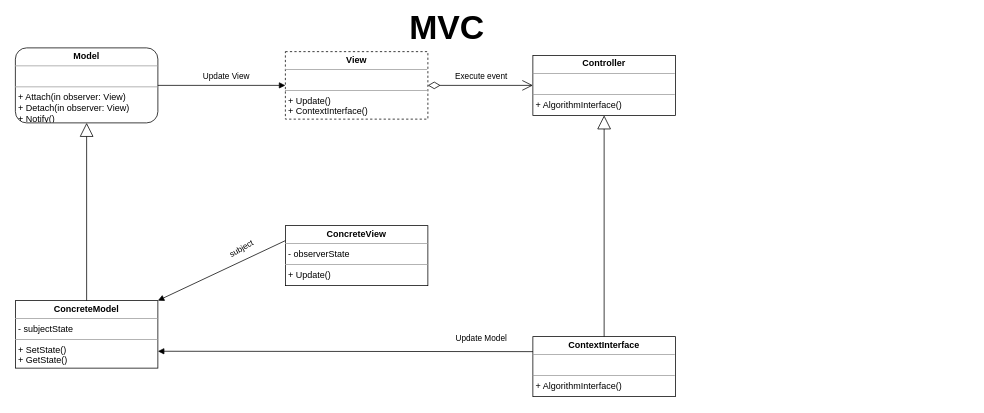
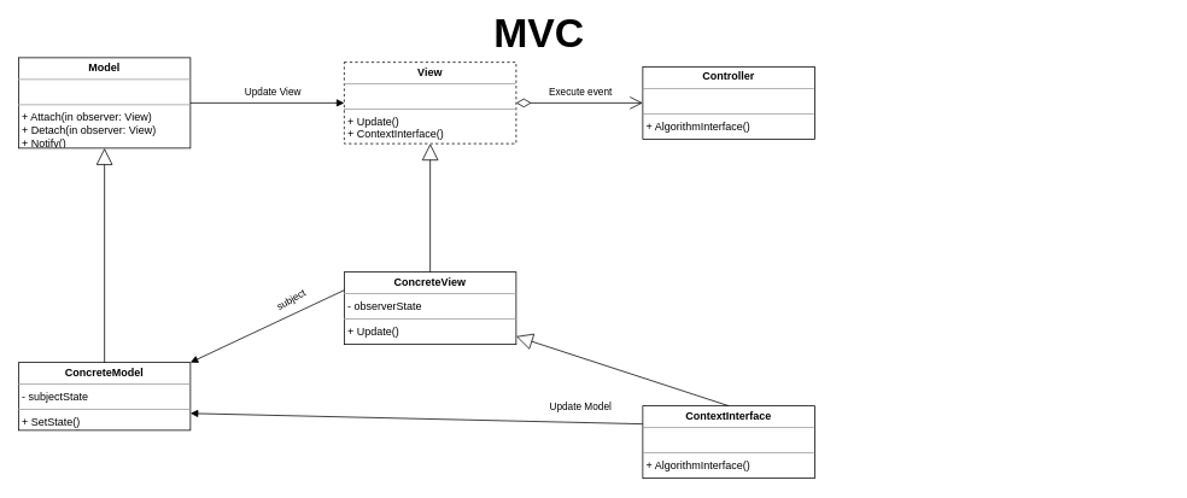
- <mxCell id="5" value="&lt;p style=&quot;margin: 0px ; margin-top: 4px ; text-align: center&quot;&gt;&lt;b&gt;Model&lt;/b&gt;&lt;/p&gt;&lt;hr size=&quot;1&quot;&gt;&lt;p style=&quot;margin: 0px ; margin-left: 4px&quot;&gt;&lt;br&gt;&lt;/p&gt;&lt;hr size=&quot;1&quot;&gt;&lt;p style=&quot;margin: 0px ; margin-left: 4px&quot;&gt;+ Attach(in observer: View)&lt;br&gt;&lt;/p&gt;&lt;p style=&quot;margin: 0px ; margin-left: 4px&quot;&gt;+ Detach(in observer: View)&lt;/p&gt;&lt;p style=&quot;margin: 0px ; margin-left: 4px&quot;&gt;+ Notify()&lt;/p&gt;" style="verticalAlign=top;align=left;overflow=fill;fontSize=12;fontFamily=Helvetica;html=1;rounded=1;" parent="1" vertex="1"><mxGeometry x="20" y="63" width="190" height="100" as="geometry" /></mxCell>
+ <mxCell id="5" value="&lt;p style=&quot;margin: 0px ; margin-top: 4px ; text-align: center&quot;&gt;&lt;b&gt;Model&lt;/b&gt;&lt;/p&gt;&lt;hr size=&quot;1&quot;&gt;&lt;p style=&quot;margin: 0px ; margin-left: 4px&quot;&gt;&lt;br&gt;&lt;/p&gt;&lt;hr size=&quot;1&quot;&gt;&lt;p style=&quot;margin: 0px ; margin-left: 4px&quot;&gt;+ Attach(in observer: View)&lt;br&gt;&lt;/p&gt;&lt;p style=&quot;margin: 0px ; margin-left: 4px&quot;&gt;+ Detach(in observer: View)&lt;/p&gt;&lt;p style=&quot;margin: 0px ; margin-left: 4px&quot;&gt;+ Notify()&lt;/p&gt;" style="verticalAlign=top;align=left;overflow=fill;fontSize=12;fontFamily=Helvetica;html=1;" parent="1" vertex="1"><mxGeometry x="20" y="63" width="190" height="100" as="geometry" /></mxCell>
+ <mxCell id="11" value="" style="endArrow=block;endSize=16;endFill=0;html=1;entryX=0.5;entryY=1;entryDx=0;entryDy=0;exitX=0.5;exitY=0;exitDx=0;exitDy=0;" parent="1" source="7" target="4" edge="1"><mxGeometry width="160" relative="1" as="geometry"><mxPoint x="815" y="450" as="sourcePoint" /><mxPoint x="815" y="163" as="targetPoint" /></mxGeometry></mxCell>
- <mxCell id="10" value="" style="endArrow=block;endSize=16;endFill=0;html=1;entryX=0.5;entryY=1;entryDx=0;entryDy=0;exitX=0.5;exitY=0;exitDx=0;exitDy=0;" parent="1" source="3" target="2" edge="1"><mxGeometry width="160" relative="1" as="geometry"><mxPoint x="710" y="339.17" as="sourcePoint" /><mxPoint x="870" y="339.17" as="targetPoint" /></mxGeometry></mxCell>
+ <mxCell id="10" value="" style="endArrow=block;endSize=16;endFill=0;html=1;exitX=0.5;exitY=0;exitDx=0;exitDy=0;" parent="1" source="3" target="7" edge="1"><mxGeometry width="160" relative="1" as="geometry"><mxPoint x="710" y="339.17" as="sourcePoint" /><mxPoint x="870" y="339.17" as="targetPoint" /></mxGeometry></mxCell>
- <mxCell id="6" value="&lt;p style=&quot;margin: 0px ; margin-top: 4px ; text-align: center&quot;&gt;&lt;b&gt;ConcreteModel&lt;/b&gt;&lt;/p&gt;&lt;hr size=&quot;1&quot;&gt;&lt;p style=&quot;margin: 0px ; margin-left: 4px&quot;&gt;- subjectState&lt;/p&gt;&lt;hr size=&quot;1&quot;&gt;&lt;p style=&quot;margin: 0px ; margin-left: 4px&quot;&gt;+ SetState()&lt;br&gt;&lt;/p&gt;&lt;p style=&quot;margin: 0px ; margin-left: 4px&quot;&gt;+ GetState()&lt;/p&gt;" style="verticalAlign=top;align=left;overflow=fill;fontSize=12;fontFamily=Helvetica;html=1;" parent="1" vertex="1"><mxGeometry x="20" y="400" width="190" height="90" as="geometry" /></mxCell>
+ <mxCell id="6" value="&lt;p style=&quot;margin: 0px ; margin-top: 4px ; text-align: center&quot;&gt;&lt;b&gt;ConcreteModel&lt;/b&gt;&lt;/p&gt;&lt;hr size=&quot;1&quot;&gt;&lt;p style=&quot;margin: 0px ; margin-left: 4px&quot;&gt;- subjectState&lt;/p&gt;&lt;hr size=&quot;1&quot;&gt;&lt;p style=&quot;margin: 0px ; margin-left: 4px&quot;&gt;+ SetState()&lt;br&gt;&lt;/p&gt;&lt;p style=&quot;margin: 0px ; margin-left: 4px&quot;&gt;+ GetState()&lt;/p&gt;" style="verticalAlign=top;align=left;overflow=fill;fontSize=12;fontFamily=Helvetica;html=1;" parent="1" vertex="1"><mxGeometry x="20" y="400" width="190" height="75" as="geometry" /></mxCell>
